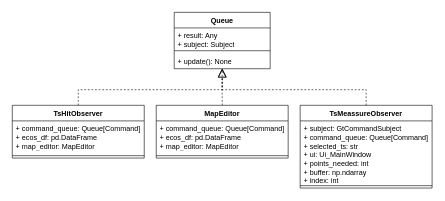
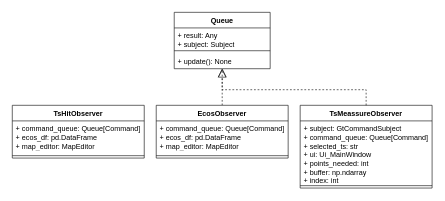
- <mxCell id="16" value="" style="endArrow=block;dashed=1;endFill=0;endSize=12;html=1;rounded=0;" edge="1" parent="1" source="10" target="5"><mxGeometry width="160" relative="1" as="geometry"><mxPoint x="200" y="149" as="sourcePoint" /><mxPoint x="360" y="149" as="targetPoint" /><Array as="points"><mxPoint x="130" y="149" /><mxPoint x="370" y="149" /></Array></mxGeometry></mxCell>
- <mxCell id="7" value="MapEditor" style="swimlane;fontStyle=1;align=center;verticalAlign=top;childLayout=stackLayout;horizontal=1;startSize=26;horizontalStack=0;resizeParent=1;resizeParentMax=0;resizeLast=0;collapsible=1;marginBottom=0;whiteSpace=wrap;html=1;" vertex="1" parent="1"><mxGeometry x="260" y="175" width="220" height="88" as="geometry" /></mxCell>
+ <mxCell id="7" value="EcosObserver" style="swimlane;fontStyle=1;align=center;verticalAlign=top;childLayout=stackLayout;horizontal=1;startSize=26;horizontalStack=0;resizeParent=1;resizeParentMax=0;resizeLast=0;collapsible=1;marginBottom=0;whiteSpace=wrap;html=1;" vertex="1" parent="1"><mxGeometry x="260" y="175" width="220" height="88" as="geometry" /></mxCell>
